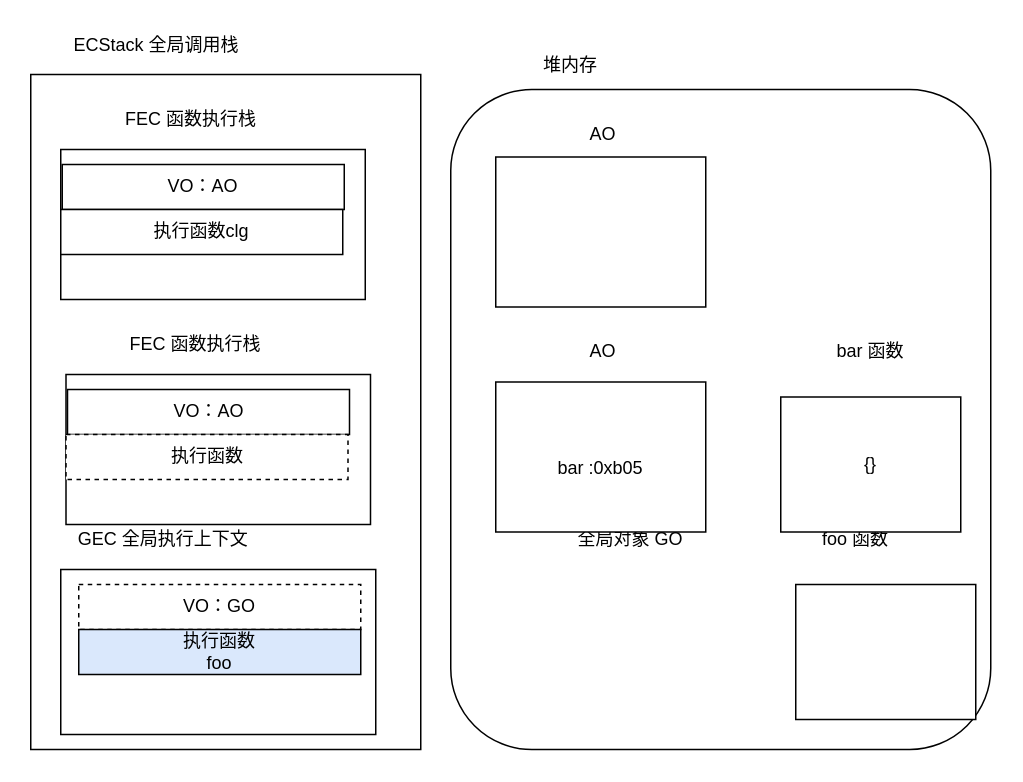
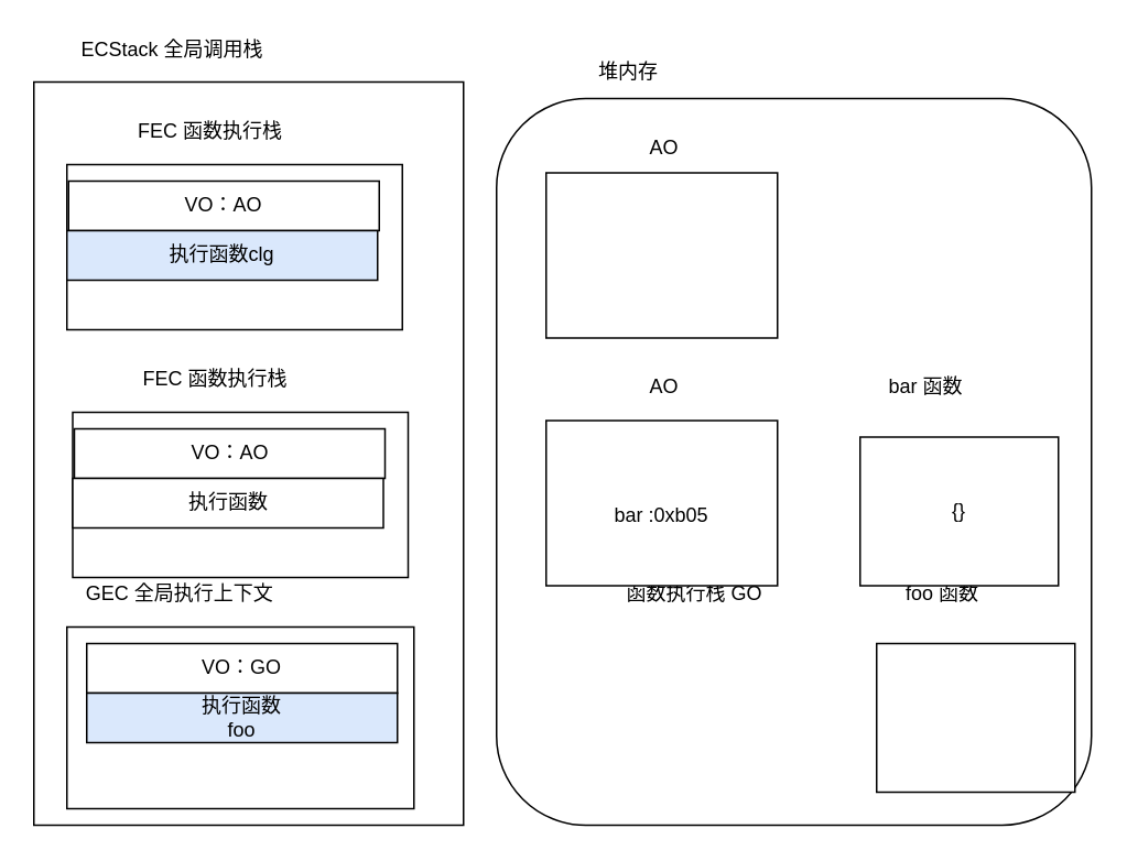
- <mxCell id="25" value="执行函数clg" style="rounded=0;whiteSpace=wrap;html=1;" parent="1" vertex="1"><mxGeometry x="40" y="139" width="188" height="30" as="geometry" /></mxCell>
+ <mxCell id="25" value="执行函数clg" style="rounded=0;whiteSpace=wrap;html=1;fillColor=#dae8fc;" parent="1" vertex="1"><mxGeometry x="40" y="139" width="188" height="30" as="geometry" /></mxCell>
- <mxCell id="20" value="bar 函数" style="text;html=1;strokeColor=none;fillColor=none;align=center;verticalAlign=middle;whiteSpace=wrap;rounded=0;" parent="1" vertex="1"><mxGeometry x="540" y="224" width="80" height="20" as="geometry" /></mxCell>
+ <mxCell id="20" value="bar 函数" style="text;html=1;strokeColor=none;fillColor=none;align=center;verticalAlign=middle;whiteSpace=wrap;rounded=0;" parent="1" vertex="1"><mxGeometry x="520" y="224" width="80" height="20" as="geometry" /></mxCell>
- <mxCell id="16" value="执行函数" style="rounded=0;whiteSpace=wrap;html=1;dashed=1;" parent="1" vertex="1"><mxGeometry x="43.5" y="289" width="188" height="30" as="geometry" /></mxCell>
+ <mxCell id="16" value="执行函数" style="rounded=0;whiteSpace=wrap;html=1;" parent="1" vertex="1"><mxGeometry x="43.5" y="289" width="188" height="30" as="geometry" /></mxCell>
- <mxCell id="10" value="全局对象 GO" style="text;html=1;strokeColor=none;fillColor=none;align=center;verticalAlign=middle;whiteSpace=wrap;rounded=0;" parent="1" vertex="1"><mxGeometry x="350" y="349" width="140" height="20" as="geometry" /></mxCell>
+ <mxCell id="10" value="函数执行栈 GO" style="text;html=1;strokeColor=none;fillColor=none;align=center;verticalAlign=middle;whiteSpace=wrap;rounded=0;" parent="1" vertex="1"><mxGeometry x="350" y="349" width="140" height="20" as="geometry" /></mxCell>
- <mxCell id="6" value="VO：GO" style="rounded=0;whiteSpace=wrap;html=1;dashed=1;" parent="1" vertex="1"><mxGeometry x="52" y="389" width="188" height="30" as="geometry" /></mxCell>
+ <mxCell id="6" value="VO：GO" style="rounded=0;whiteSpace=wrap;html=1;" parent="1" vertex="1"><mxGeometry x="52" y="389" width="188" height="30" as="geometry" /></mxCell>
